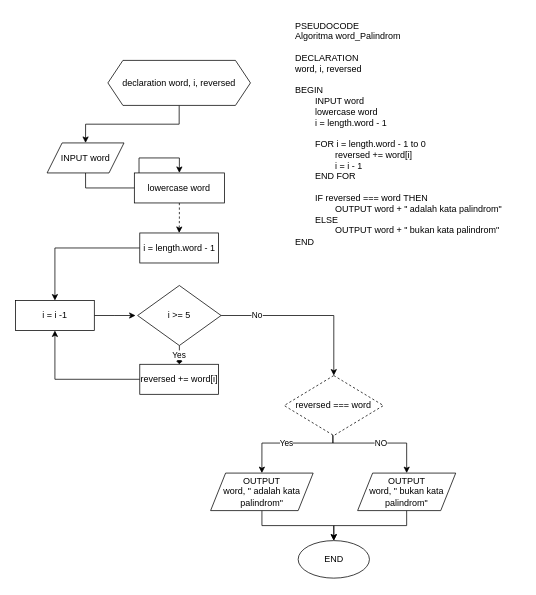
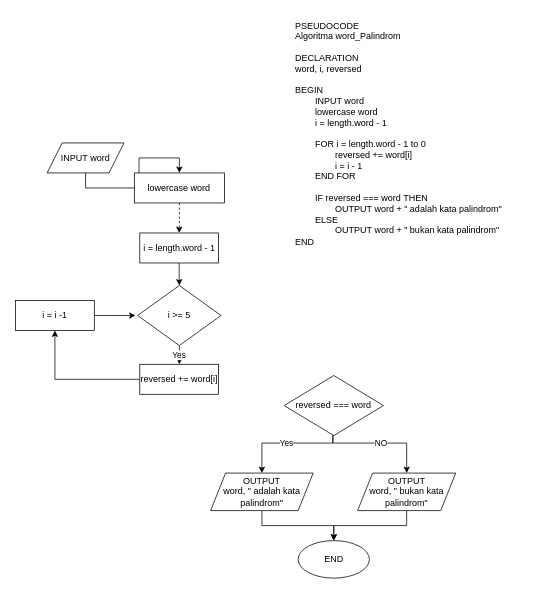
- <mxCell id="26" value="declaration word, i, reversed" style="shape=hexagon;perimeter=hexagonPerimeter2;whiteSpace=wrap;html=1;fixedSize=1;" parent="1" vertex="1"><mxGeometry x="143.13" y="80" width="190" height="60" as="geometry" /></mxCell>
- <mxCell id="25" style="edgeStyle=orthogonalEdgeStyle;rounded=0;orthogonalLoop=1;jettySize=auto;html=1;exitX=0.5;exitY=1;exitDx=0;exitDy=0;entryX=0.5;entryY=0;entryDx=0;entryDy=0;" parent="1" source="26" target="4" edge="1"><mxGeometry relative="1" as="geometry" /></mxCell>
- <mxCell id="5" style="edgeStyle=orthogonalEdgeStyle;rounded=0;orthogonalLoop=1;jettySize=auto;html=1;" parent="1" source="6" target="22" edge="1"><mxGeometry relative="1" as="geometry" /></mxCell>
+ <mxCell id="5" style="edgeStyle=orthogonalEdgeStyle;rounded=0;orthogonalLoop=1;jettySize=auto;html=1;entryX=0.5;entryY=0;entryDx=0;entryDy=0;" parent="1" source="6" target="10" edge="1"><mxGeometry relative="1" as="geometry" /></mxCell>
- <mxCell id="8" style="edgeStyle=orthogonalEdgeStyle;rounded=0;orthogonalLoop=1;jettySize=auto;html=1;entryX=0.5;entryY=0;entryDx=0;entryDy=0;" parent="1" source="10" target="18" edge="1"><mxGeometry relative="1" as="geometry" /></mxCell>
- <mxCell id="9" value="No" style="edgeLabel;html=1;align=center;verticalAlign=middle;resizable=0;points=[];" parent="8" vertex="1" connectable="0"><mxGeometry x="-0.584" y="1" relative="1" as="geometry"><mxPoint as="offset" /></mxGeometry></mxCell>
- <mxCell id="7" value="Yes" style="edgeStyle=orthogonalEdgeStyle;rounded=0;orthogonalLoop=1;jettySize=auto;html=1;entryX=0.5;entryY=0;entryDx=0;entryDy=0;endArrow=diamond;" parent="1" source="10" target="12" edge="1"><mxGeometry relative="1" as="geometry" /></mxCell>
+ <mxCell id="7" value="Yes" style="edgeStyle=orthogonalEdgeStyle;rounded=0;orthogonalLoop=1;jettySize=auto;html=1;entryX=0.5;entryY=0;entryDx=0;entryDy=0;" parent="1" source="10" target="12" edge="1"><mxGeometry relative="1" as="geometry" /></mxCell>
- <mxCell id="18" value="reversed === word" style="rhombus;whiteSpace=wrap;html=1;dashed=1;" parent="1" vertex="1"><mxGeometry x="378.06" y="500.01" width="132.28" height="80" as="geometry" /></mxCell>
+ <mxCell id="18" value="reversed === word" style="rhombus;whiteSpace=wrap;html=1;" parent="1" vertex="1"><mxGeometry x="378.06" y="500.01" width="132.28" height="80" as="geometry" /></mxCell>
